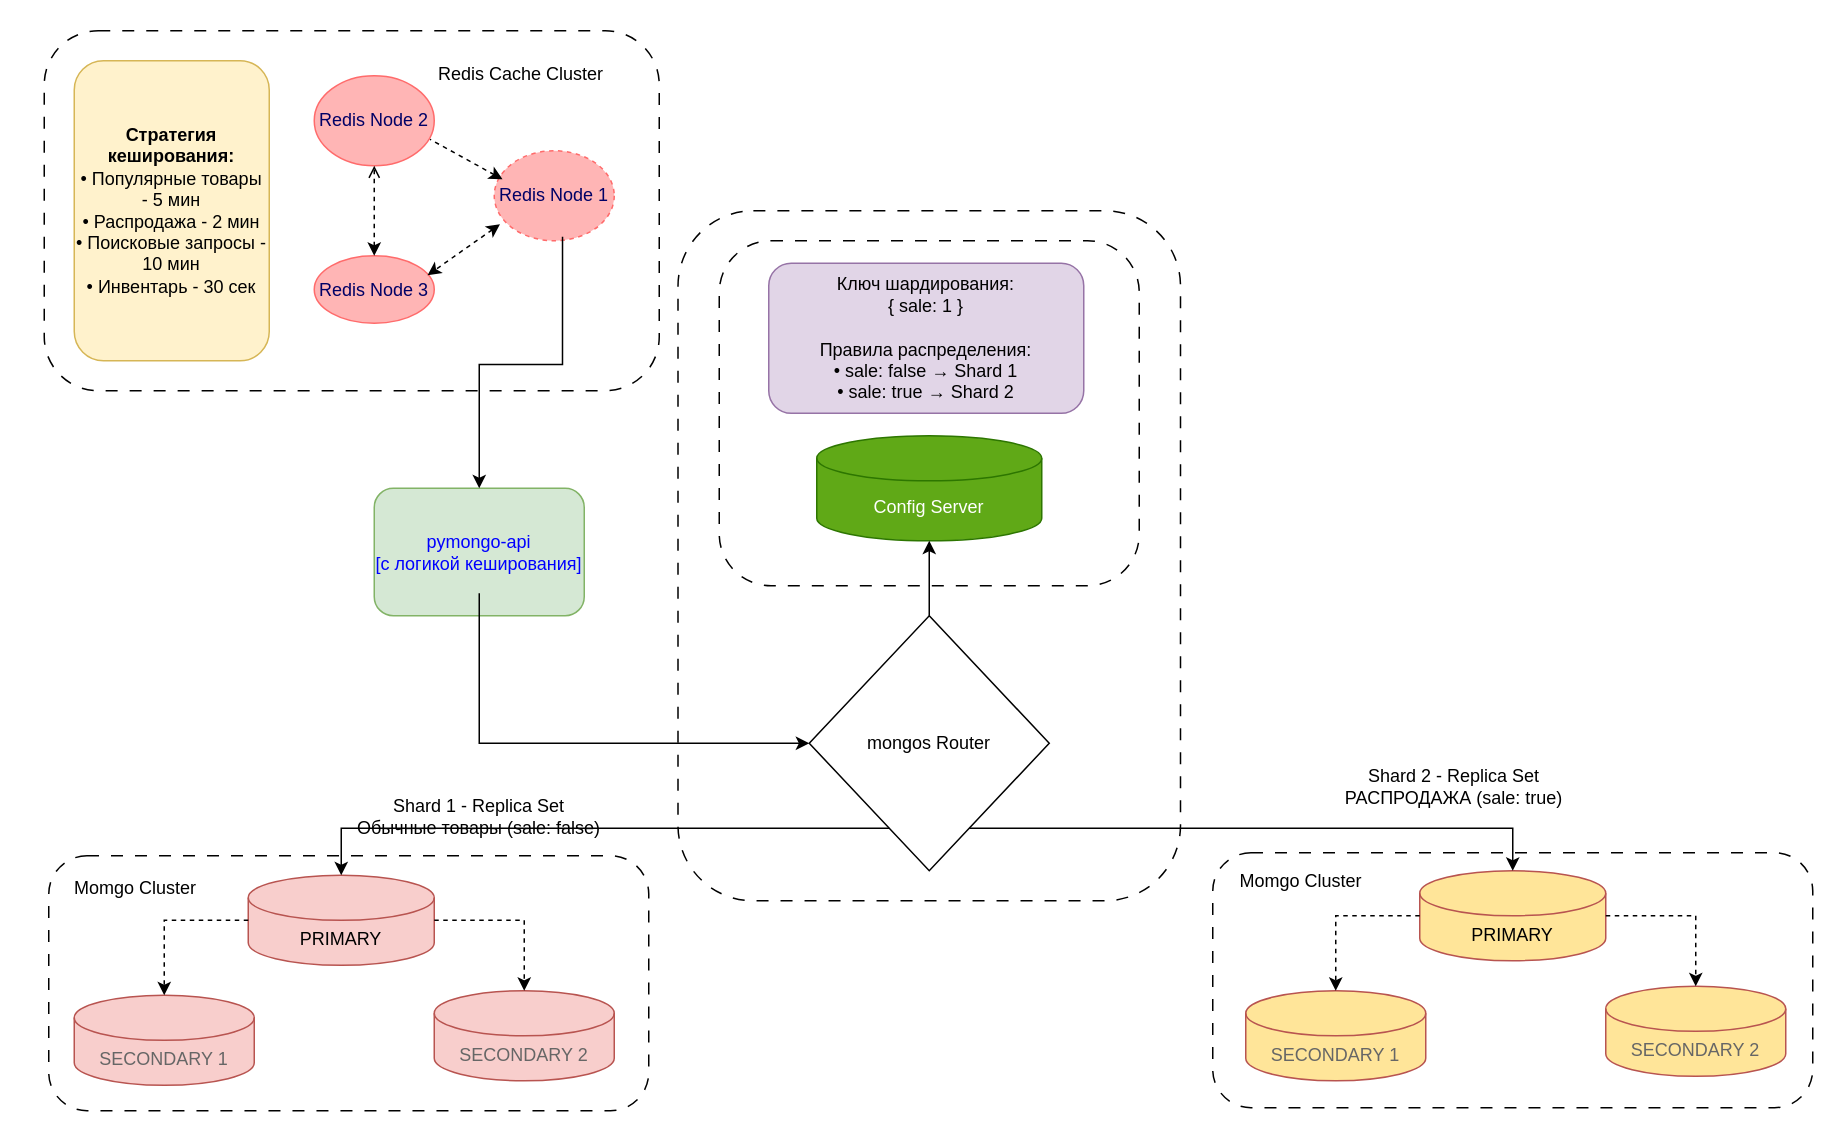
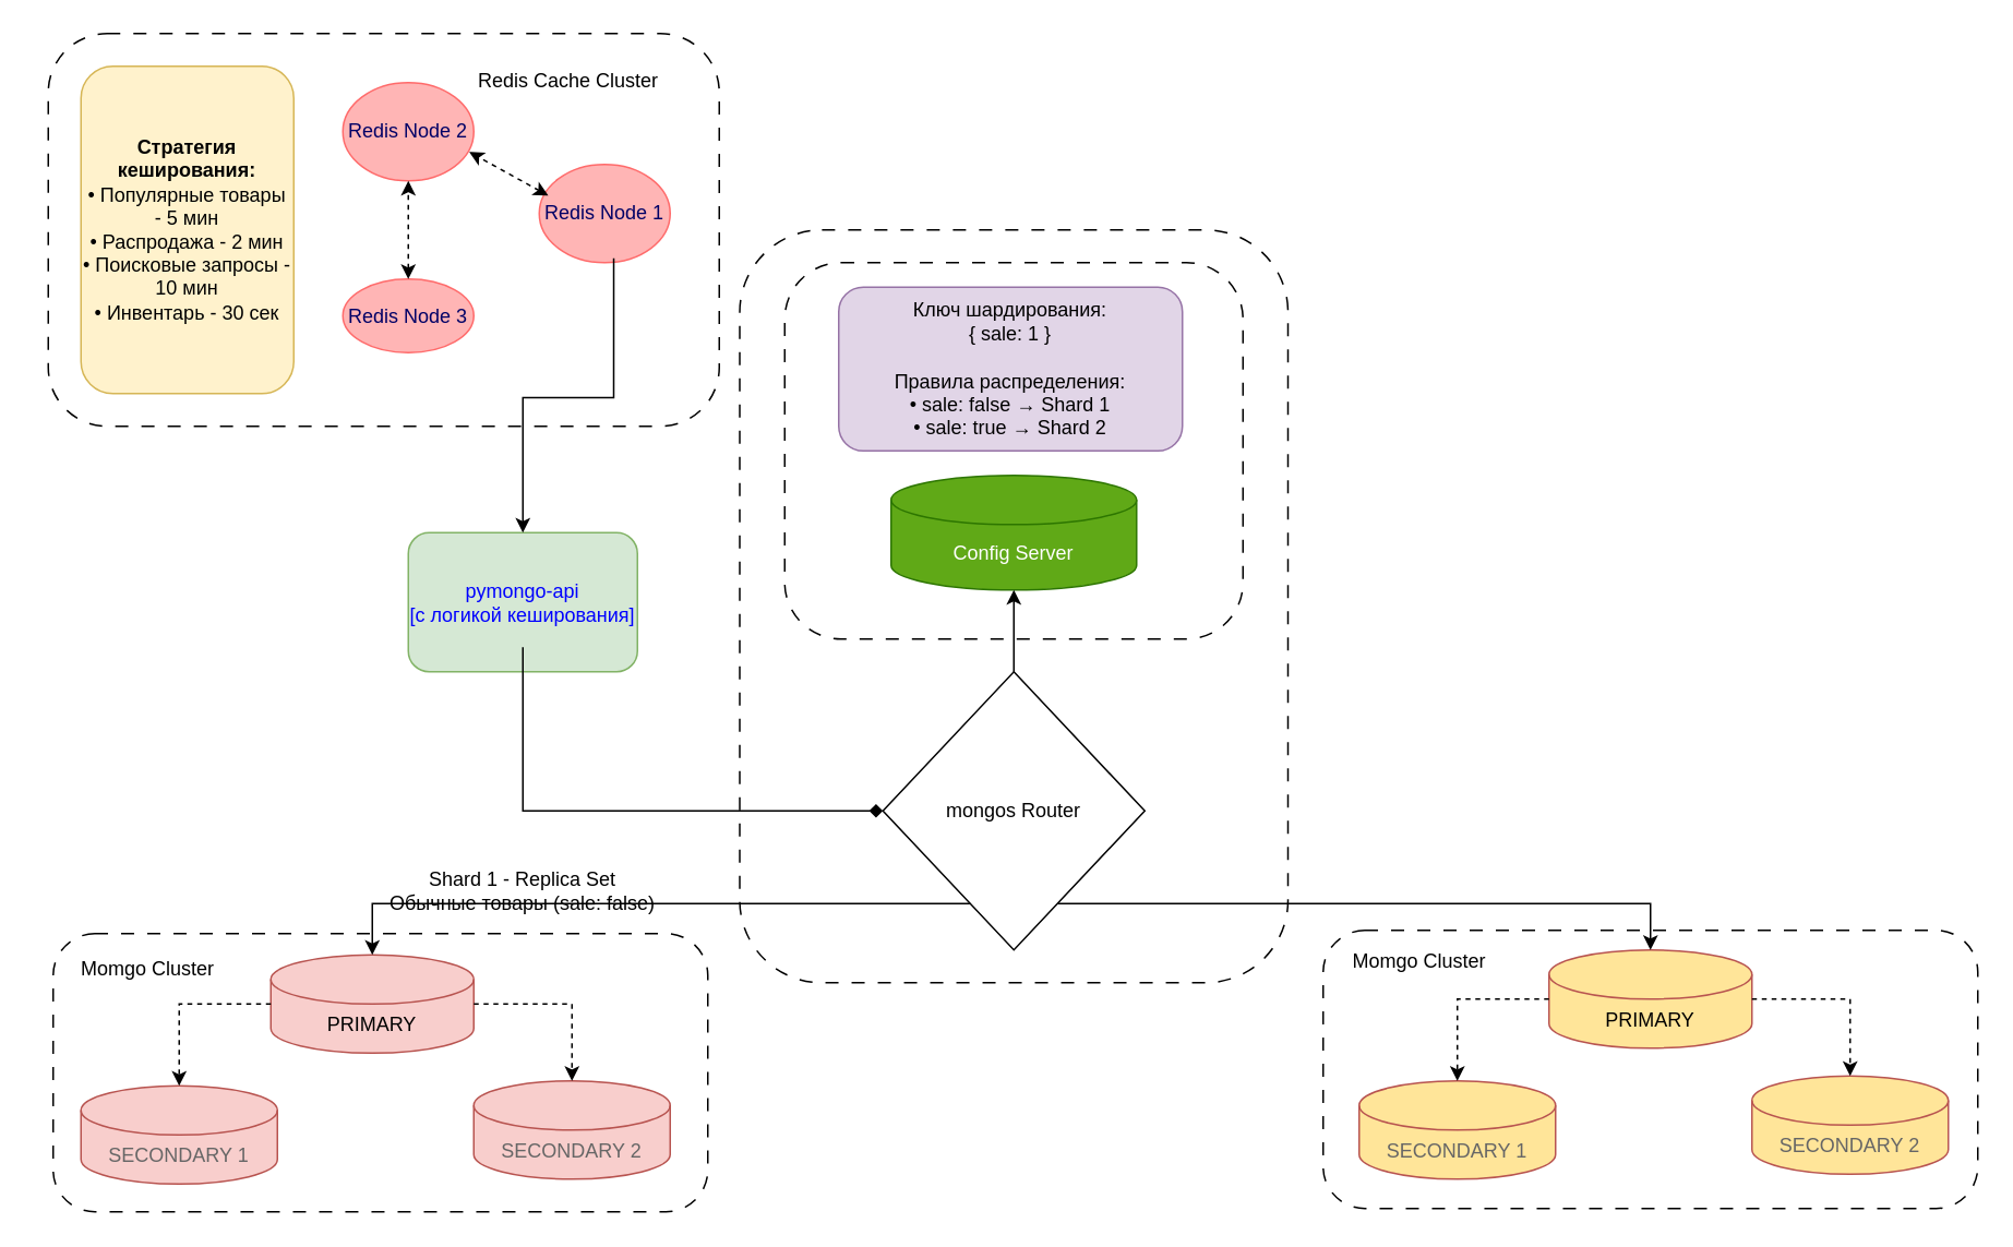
- <mxCell id="34" value="" style="endArrow=none;startArrow=classic;html=1;rounded=0;exitX=0.069;exitY=0.317;exitDx=0;exitDy=0;dashed=1;entryX=0.965;entryY=0.706;entryDx=0;entryDy=0;entryPerimeter=0;exitPerimeter=0;" edge="1" parent="1" source="4" target="5"><mxGeometry width="50" height="50" relative="1" as="geometry"><mxPoint x="318.58" y="200" as="sourcePoint" /><mxPoint x="318.58" y="140" as="targetPoint" /></mxGeometry></mxCell>
+ <mxCell id="34" value="" style="endArrow=classic;startArrow=classic;html=1;rounded=0;exitX=0.069;exitY=0.317;exitDx=0;exitDy=0;dashed=1;entryX=0.965;entryY=0.706;entryDx=0;entryDy=0;entryPerimeter=0;exitPerimeter=0;" edge="1" parent="1" source="4" target="5"><mxGeometry width="50" height="50" relative="1" as="geometry"><mxPoint x="318.58" y="200" as="sourcePoint" /><mxPoint x="318.58" y="140" as="targetPoint" /></mxGeometry></mxCell>
- <mxCell id="33" value="" style="endArrow=open;startArrow=classic;html=1;rounded=0;exitX=0.5;exitY=0;exitDx=0;exitDy=0;dashed=1;" edge="1" parent="1" source="6" target="5"><mxGeometry width="50" height="50" relative="1" as="geometry"><mxPoint x="269" y="170" as="sourcePoint" /><mxPoint x="319" y="120" as="targetPoint" /></mxGeometry></mxCell>
+ <mxCell id="33" value="" style="endArrow=classic;startArrow=classic;html=1;rounded=0;exitX=0.5;exitY=0;exitDx=0;exitDy=0;dashed=1;" edge="1" parent="1" source="6" target="5"><mxGeometry width="50" height="50" relative="1" as="geometry"><mxPoint x="269" y="170" as="sourcePoint" /><mxPoint x="319" y="120" as="targetPoint" /></mxGeometry></mxCell>
- <mxCell id="4" value="&lt;font style=&quot;color: rgb(0, 0, 102);&quot;&gt;Redis Node 1&lt;/font&gt;" style="ellipse;whiteSpace=wrap;html=1;fillColor=#FFB5B5;strokeColor=#FF6B6B;dashed=1;" parent="1" vertex="1"><mxGeometry x="329" y="100" width="80" height="60" as="geometry" /></mxCell>
+ <mxCell id="4" value="&lt;font style=&quot;color: rgb(0, 0, 102);&quot;&gt;Redis Node 1&lt;/font&gt;" style="ellipse;whiteSpace=wrap;html=1;fillColor=#FFB5B5;strokeColor=#FF6B6B;" parent="1" vertex="1"><mxGeometry x="329" y="100" width="80" height="60" as="geometry" /></mxCell>
- <mxCell id="35" value="" style="endArrow=classic;startArrow=classic;html=1;rounded=0;exitX=0.048;exitY=0.817;exitDx=0;exitDy=0;dashed=1;entryX=0.944;entryY=0.289;entryDx=0;entryDy=0;entryPerimeter=0;exitPerimeter=0;" edge="1" parent="1" source="4" target="6"><mxGeometry width="50" height="50" relative="1" as="geometry"><mxPoint x="338" y="137" as="sourcePoint" /><mxPoint x="289" y="110" as="targetPoint" /></mxGeometry></mxCell>
- <mxCell id="23" style="edgeStyle=orthogonalEdgeStyle;rounded=0;orthogonalLoop=1;jettySize=auto;html=1;exitX=0.5;exitY=1;exitDx=0;exitDy=0;entryX=0;entryY=0.5;entryDx=0;entryDy=0;" parent="1" source="9" target="10" edge="1"><mxGeometry relative="1" as="geometry"><Array as="points"><mxPoint x="319" y="395" /><mxPoint x="319" y="480" /></Array></mxGeometry></mxCell>
+ <mxCell id="23" style="edgeStyle=orthogonalEdgeStyle;rounded=0;orthogonalLoop=1;jettySize=auto;html=1;exitX=0.5;exitY=1;exitDx=0;exitDy=0;entryX=0;entryY=0.5;entryDx=0;entryDy=0;endArrow=diamond;" parent="1" source="9" target="10" edge="1"><mxGeometry relative="1" as="geometry"><Array as="points"><mxPoint x="319" y="395" /><mxPoint x="319" y="480" /></Array></mxGeometry></mxCell>
- <mxCell id="17" value="Shard 2 - Replica Set&lt;br&gt;РАСПРОДАЖА (sale: true)" style="text;html=1;strokeColor=none;fillColor=none;align=center;verticalAlign=middle;whiteSpace=wrap;rounded=0;" parent="1" vertex="1"><mxGeometry x="849" y="509" width="240" height="30" as="geometry" /></mxCell>
